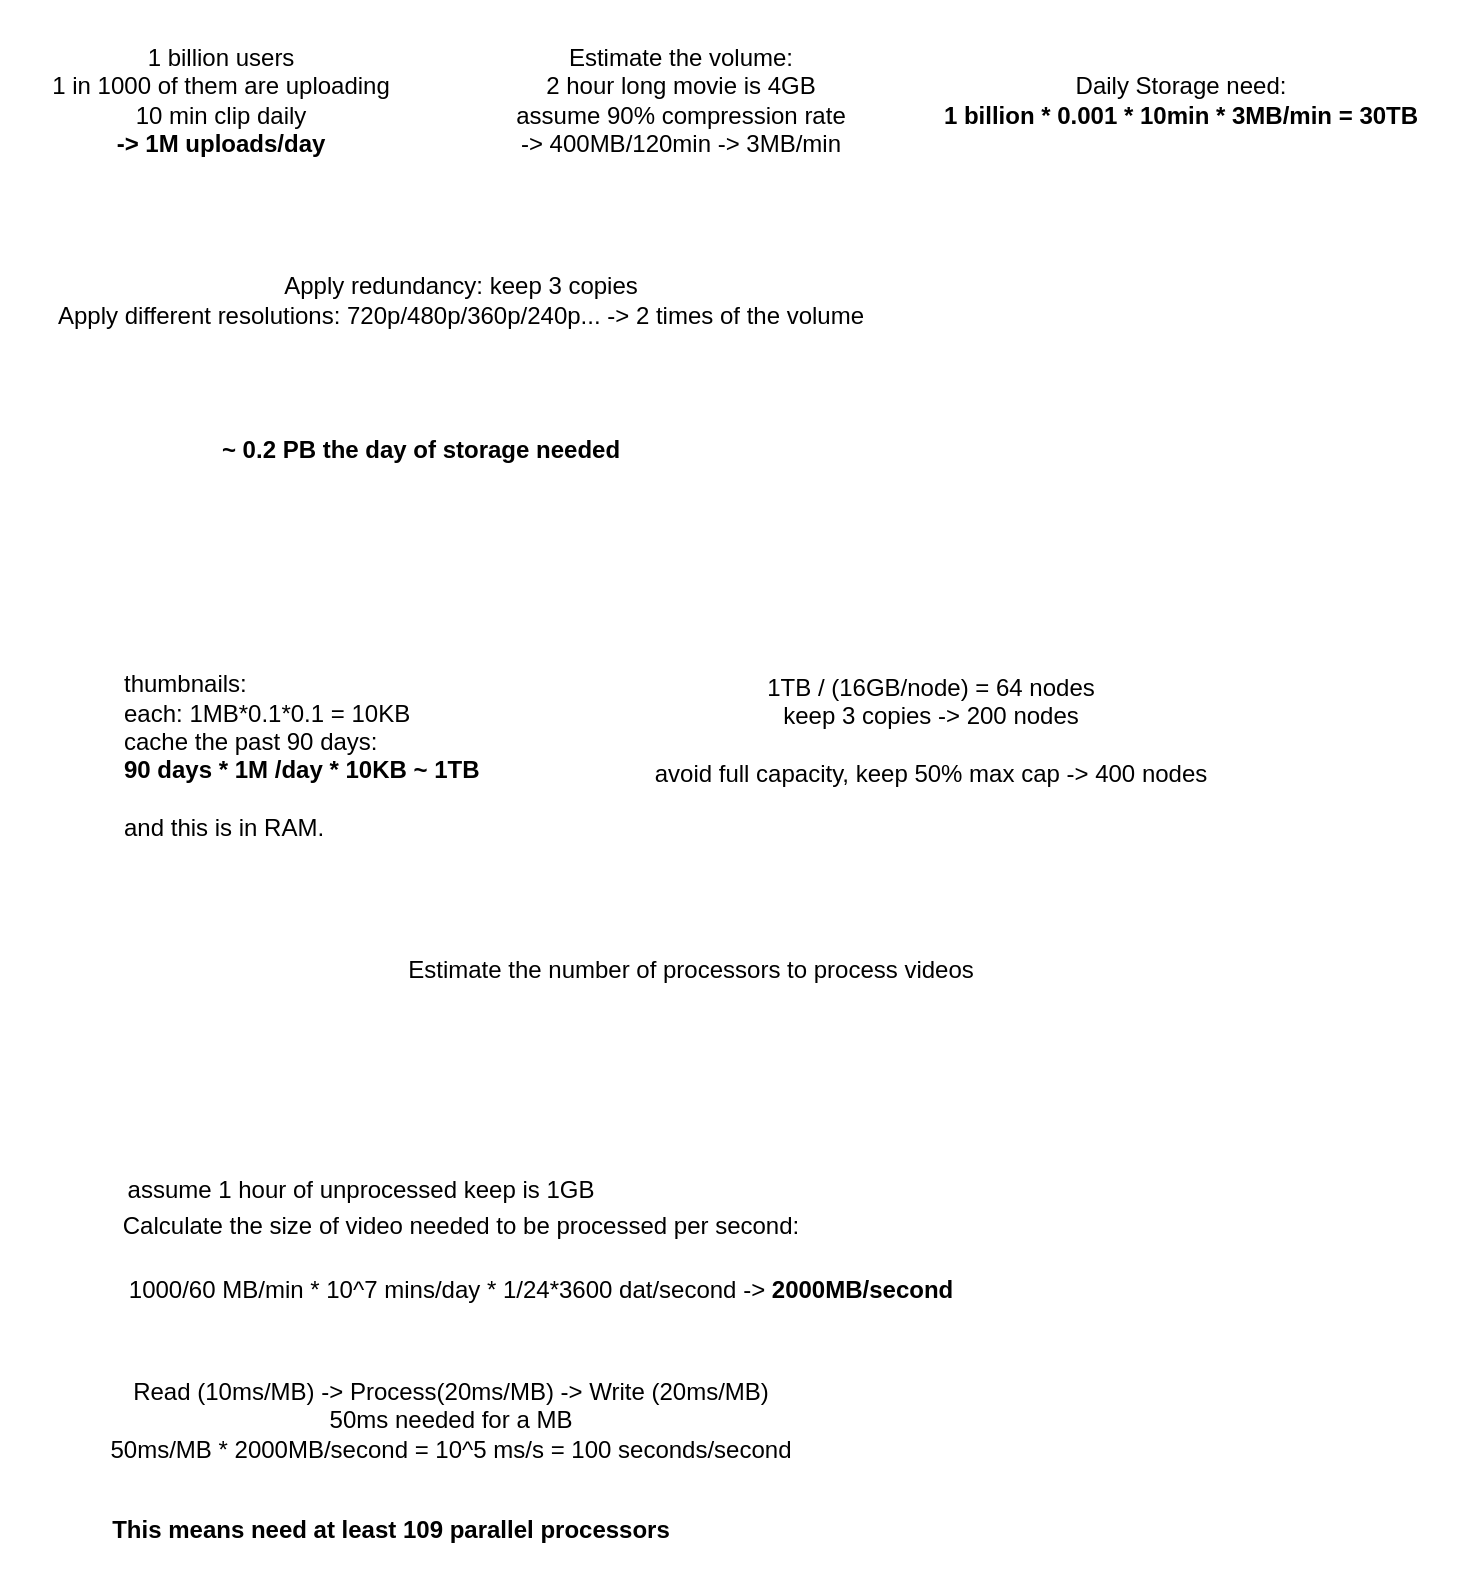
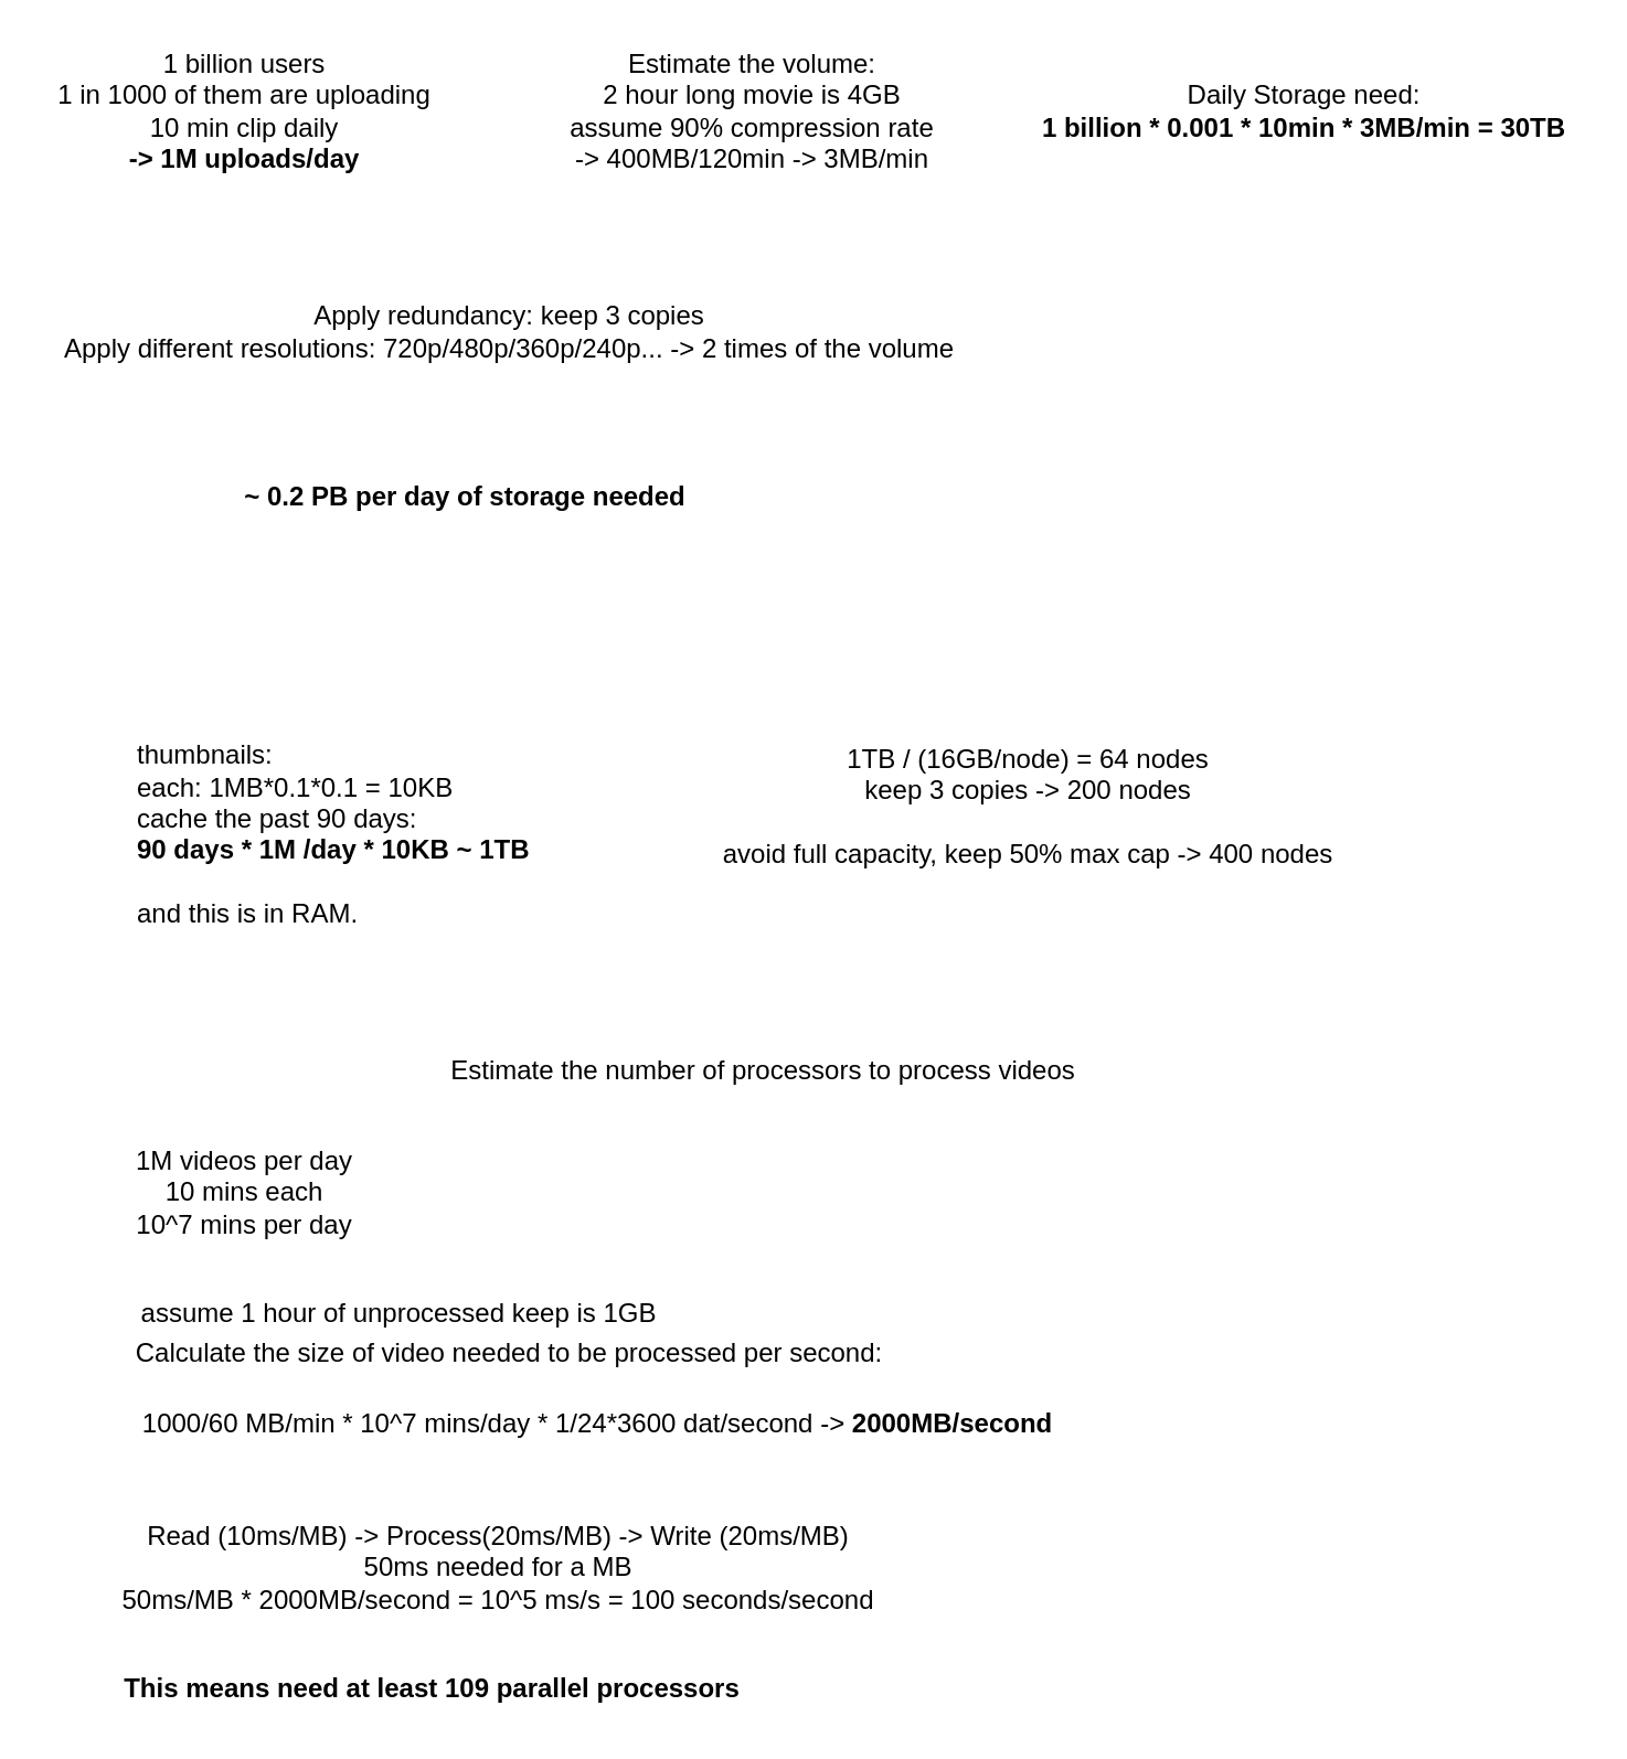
- <mxCell id="6" value="~ 0.2 PB the day of storage needed" style="text;html=1;align=center;verticalAlign=middle;resizable=0;points=[];autosize=1;fontStyle=1" vertex="1" parent="1"><mxGeometry x="100" y="215" width="220" height="20" as="geometry" /></mxCell>
+ <mxCell id="6" value="~ 0.2 PB per day of storage needed" style="text;html=1;align=center;verticalAlign=middle;resizable=0;points=[];autosize=1;fontStyle=1" vertex="1" parent="1"><mxGeometry x="100" y="215" width="220" height="20" as="geometry" /></mxCell>
+ <mxCell id="10" value="&lt;div&gt;1M videos per day&lt;/div&gt;&lt;div&gt;10 mins each &lt;br&gt;&lt;/div&gt;&lt;div&gt;10^7 mins per day&lt;br&gt;&lt;/div&gt;" style="text;html=1;align=center;verticalAlign=middle;resizable=0;points=[];autosize=1;" vertex="1" parent="1"><mxGeometry x="55" y="515" width="110" height="50" as="geometry" /></mxCell>
